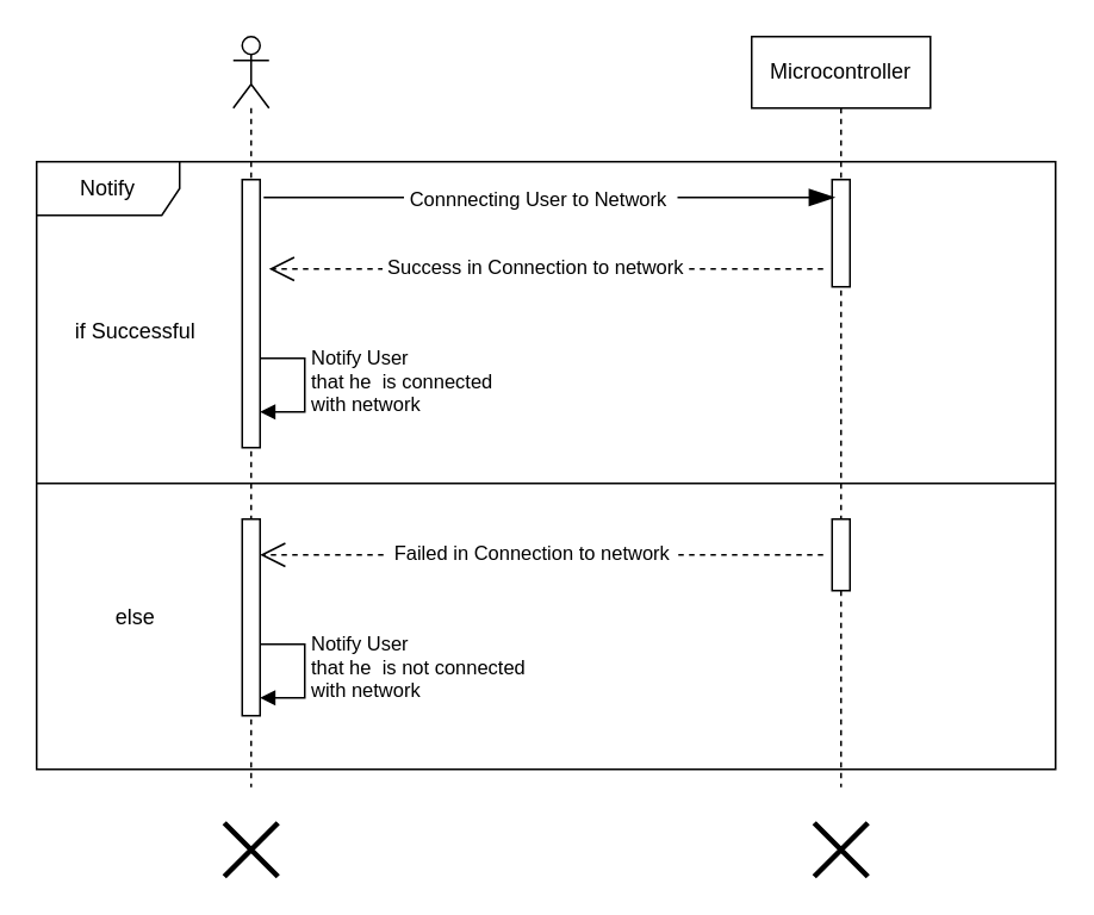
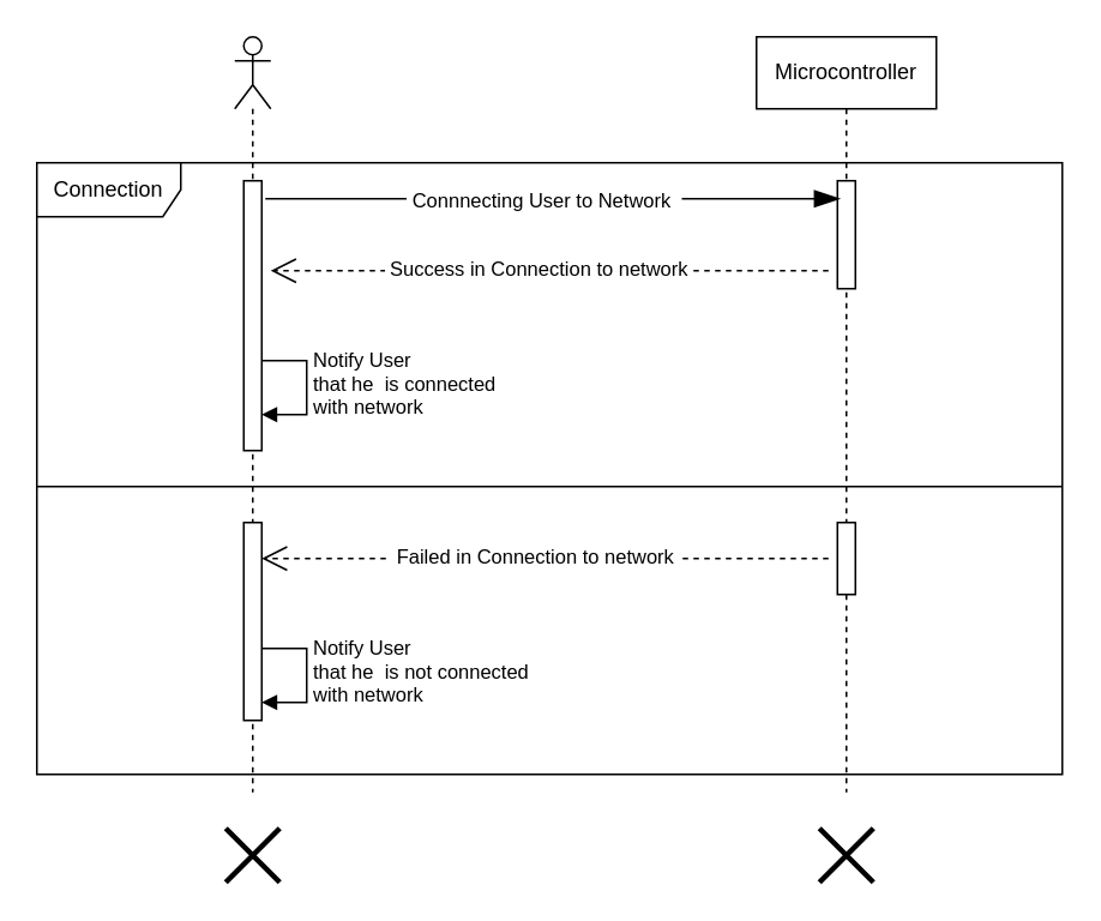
- <mxCell id="19" value="Notify" style="shape=umlFrame;whiteSpace=wrap;html=1;pointerEvents=0;width=80;height=30;" parent="1" vertex="1"><mxGeometry x="20" y="90" width="570" height="340" as="geometry" /></mxCell>
+ <mxCell id="19" value="Connection" style="shape=umlFrame;whiteSpace=wrap;html=1;pointerEvents=0;width=80;height=30;" parent="1" vertex="1"><mxGeometry x="20" y="90" width="570" height="340" as="geometry" /></mxCell>
- <mxCell id="20" value="if Successful" style="text;html=1;align=center;verticalAlign=middle;resizable=0;points=[];autosize=1;strokeColor=none;fillColor=none;" parent="1" vertex="1"><mxGeometry x="30" y="170" width="90" height="30" as="geometry" /></mxCell>
- <mxCell id="21" value="else" style="text;html=1;align=center;verticalAlign=middle;resizable=0;points=[];autosize=1;strokeColor=none;fillColor=none;" parent="1" vertex="1"><mxGeometry x="50" y="330" width="50" height="30" as="geometry" /></mxCell>
